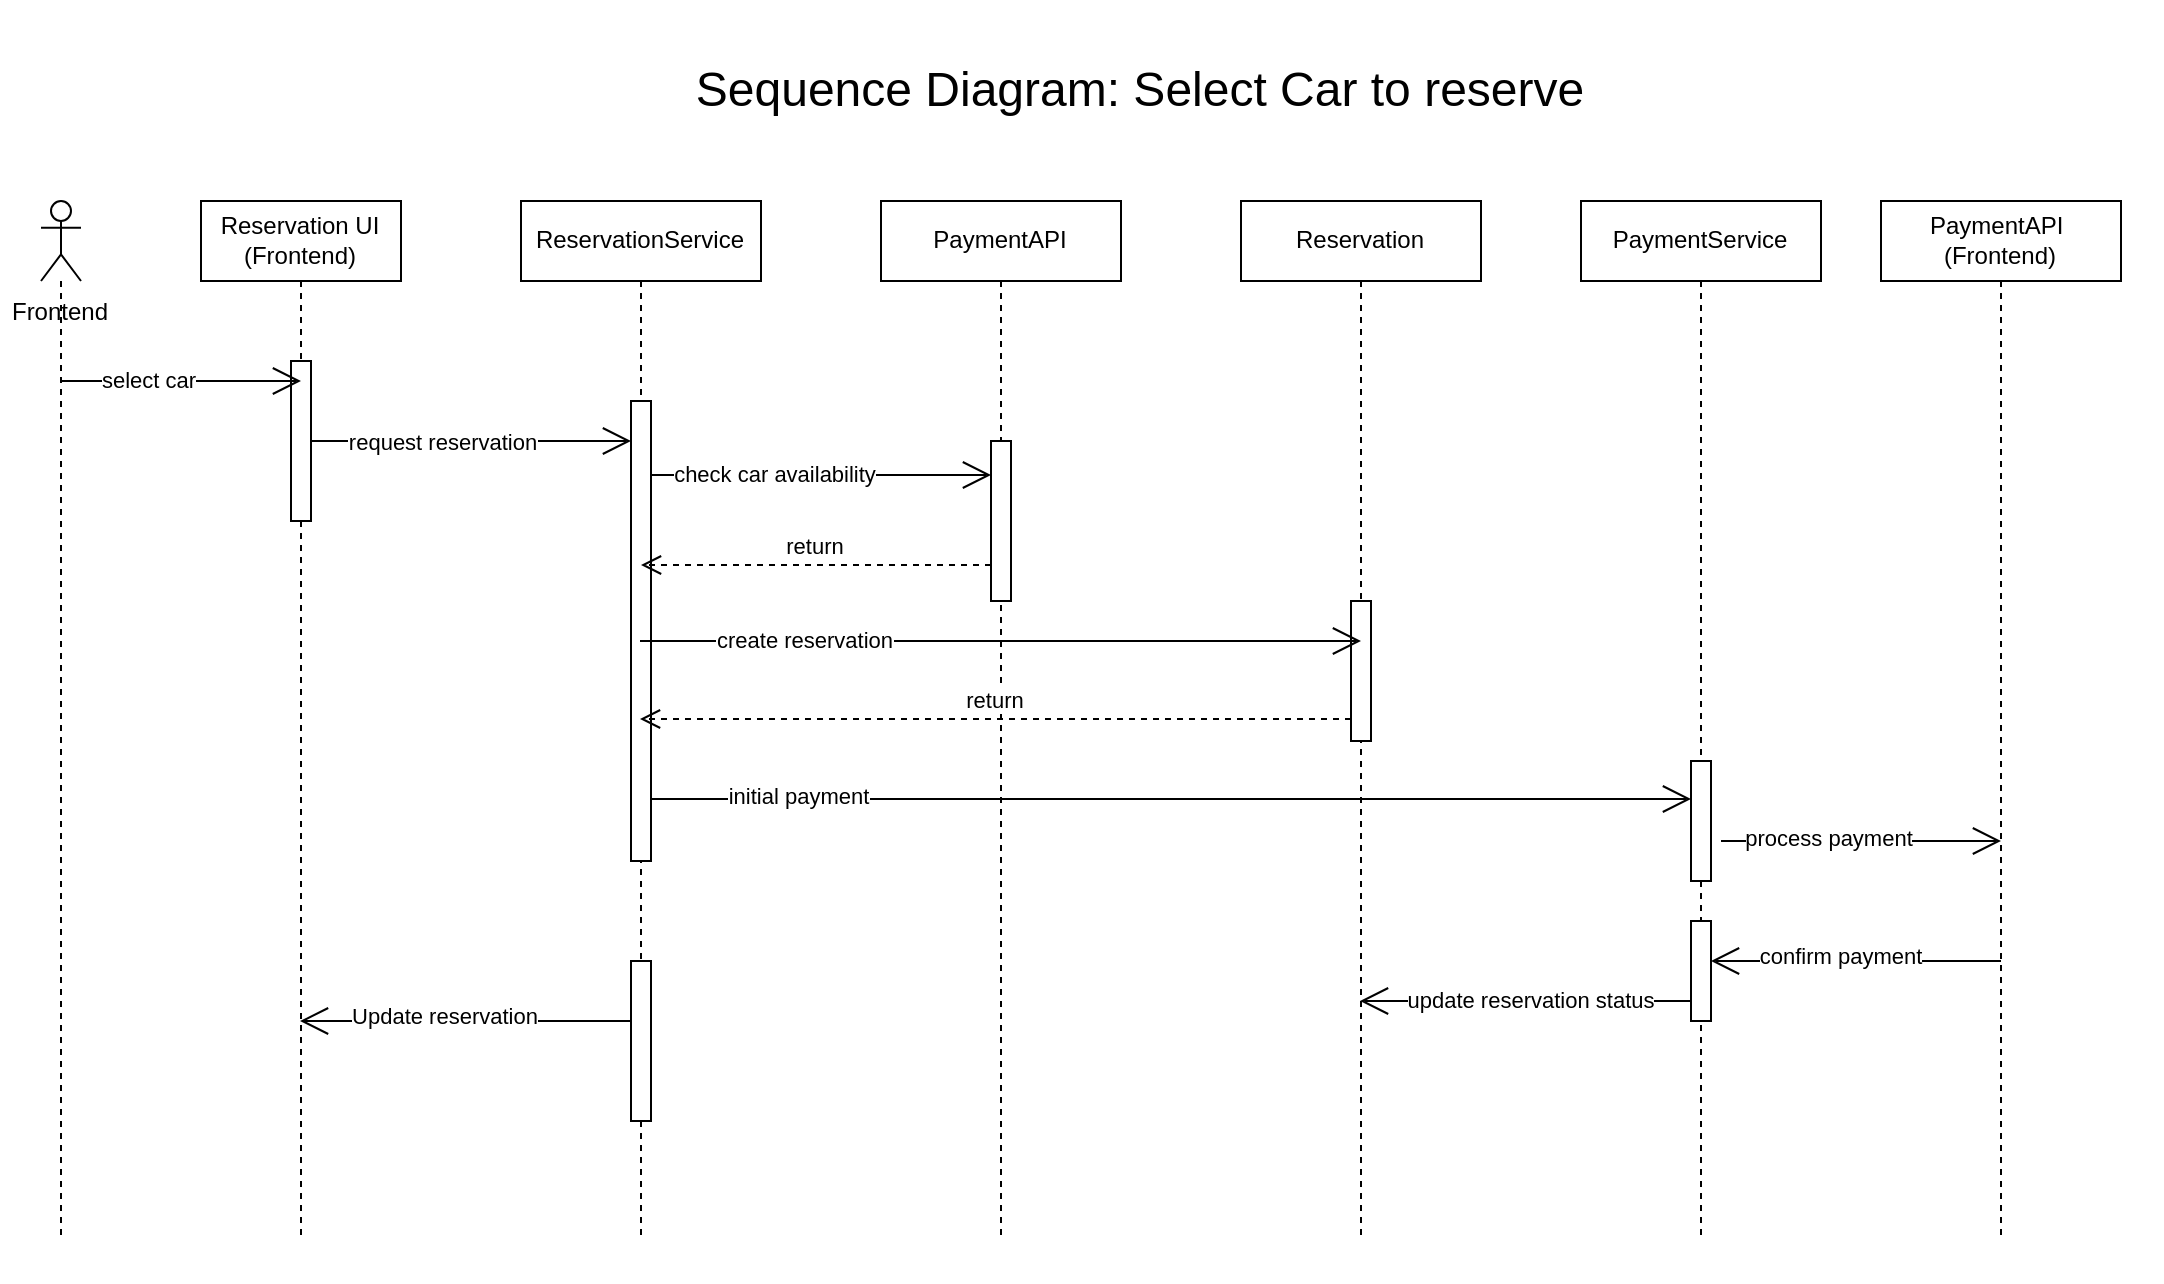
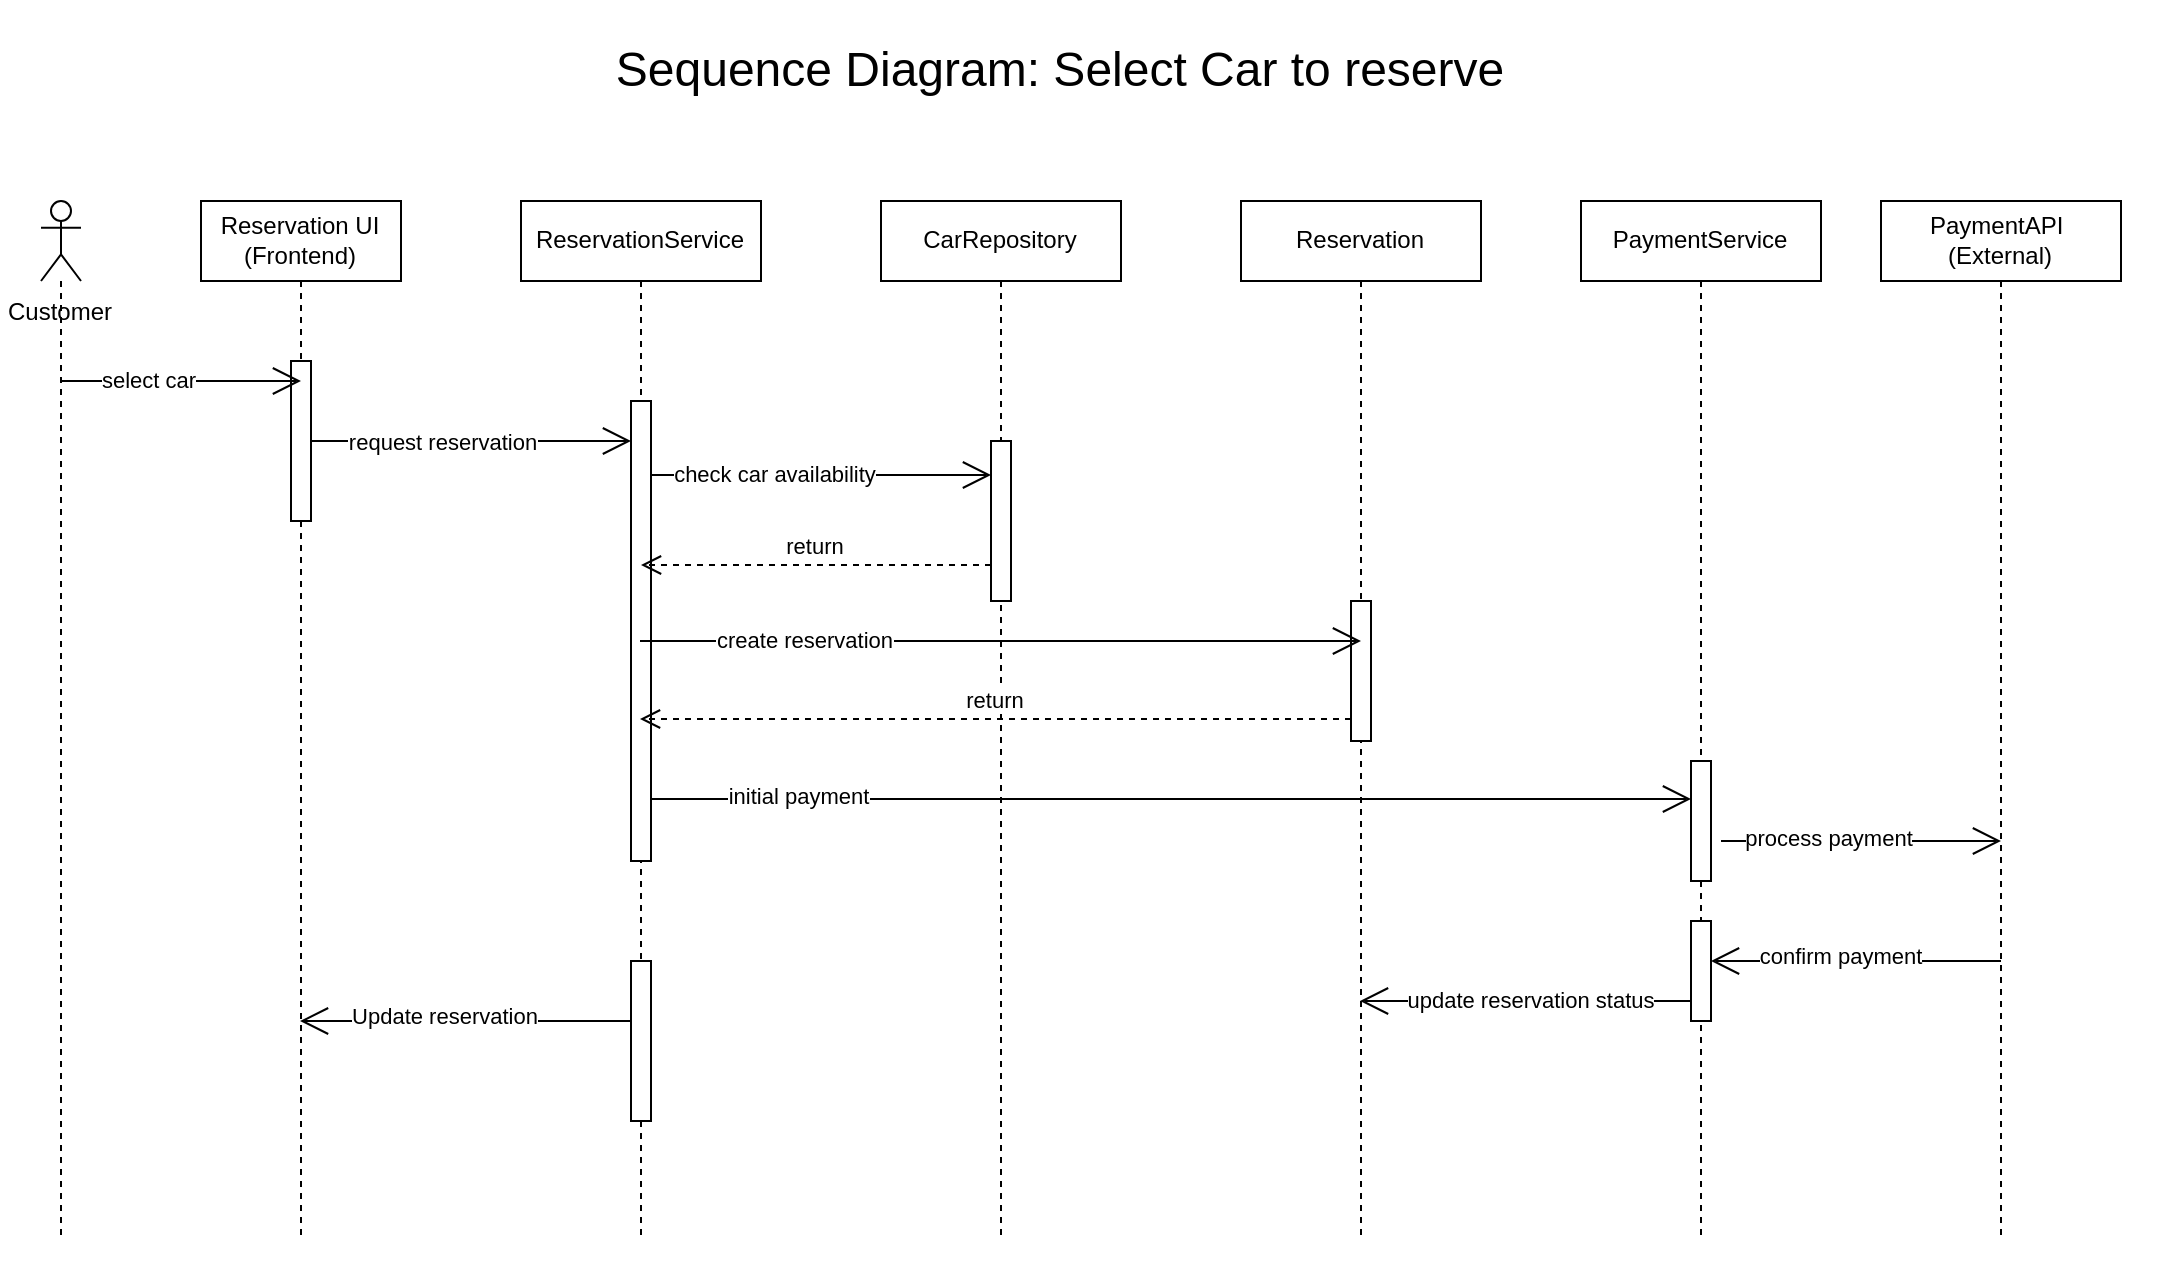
- <mxCell id="2" value="Sequence Diagram: Select Car to reserve" style="text;html=1;align=center;verticalAlign=middle;whiteSpace=wrap;rounded=0;fontSize=24;" vertex="1" parent="1"><mxGeometry x="160" y="30" width="820" height="30" as="geometry" /></mxCell>
+ <mxCell id="2" value="Sequence Diagram: Select Car to reserve" style="text;html=1;align=center;verticalAlign=middle;whiteSpace=wrap;rounded=0;fontSize=24;" vertex="1" parent="1"><mxGeometry x="120" y="20" width="820" height="30" as="geometry" /></mxCell>
- <mxCell id="3" value="&lt;div&gt;&lt;br&gt;&lt;/div&gt;&lt;div&gt;&lt;br&gt;&lt;/div&gt;&lt;div&gt;&lt;br&gt;&lt;/div&gt;&lt;div&gt;&lt;br&gt;&lt;/div&gt;&lt;div&gt;&lt;br&gt;&lt;/div&gt;&lt;div&gt;Frontend&lt;/div&gt;" style="shape=umlLifeline;perimeter=lifelinePerimeter;whiteSpace=wrap;html=1;container=1;dropTarget=0;collapsible=0;recursiveResize=0;outlineConnect=0;portConstraint=eastwest;newEdgeStyle={&quot;curved&quot;:0,&quot;rounded&quot;:0};participant=umlActor;" vertex="1" parent="1"><mxGeometry x="20" y="100" width="20" height="520" as="geometry" /></mxCell>
+ <mxCell id="3" value="&lt;div&gt;&lt;br&gt;&lt;/div&gt;&lt;div&gt;&lt;br&gt;&lt;/div&gt;&lt;div&gt;&lt;br&gt;&lt;/div&gt;&lt;div&gt;&lt;br&gt;&lt;/div&gt;&lt;div&gt;&lt;br&gt;&lt;/div&gt;&lt;div&gt;Customer&lt;/div&gt;" style="shape=umlLifeline;perimeter=lifelinePerimeter;whiteSpace=wrap;html=1;container=1;dropTarget=0;collapsible=0;recursiveResize=0;outlineConnect=0;portConstraint=eastwest;newEdgeStyle={&quot;curved&quot;:0,&quot;rounded&quot;:0};participant=umlActor;" vertex="1" parent="1"><mxGeometry x="20" y="100" width="20" height="520" as="geometry" /></mxCell>
- <mxCell id="9" value="PaymentAPI" style="shape=umlLifeline;perimeter=lifelinePerimeter;whiteSpace=wrap;html=1;container=1;dropTarget=0;collapsible=0;recursiveResize=0;outlineConnect=0;portConstraint=eastwest;newEdgeStyle={&quot;curved&quot;:0,&quot;rounded&quot;:0};" vertex="1" parent="1"><mxGeometry x="440" y="100" width="120" height="520" as="geometry" /></mxCell>
+ <mxCell id="9" value="CarRepository" style="shape=umlLifeline;perimeter=lifelinePerimeter;whiteSpace=wrap;html=1;container=1;dropTarget=0;collapsible=0;recursiveResize=0;outlineConnect=0;portConstraint=eastwest;newEdgeStyle={&quot;curved&quot;:0,&quot;rounded&quot;:0};" vertex="1" parent="1"><mxGeometry x="440" y="100" width="120" height="520" as="geometry" /></mxCell>
- <mxCell id="16" value="PaymentAPI&amp;nbsp;&lt;div&gt;(Frontend)&lt;/div&gt;" style="shape=umlLifeline;perimeter=lifelinePerimeter;whiteSpace=wrap;html=1;container=1;dropTarget=0;collapsible=0;recursiveResize=0;outlineConnect=0;portConstraint=eastwest;newEdgeStyle={&quot;curved&quot;:0,&quot;rounded&quot;:0};" vertex="1" parent="1"><mxGeometry x="940" y="100" width="120" height="520" as="geometry" /></mxCell>
+ <mxCell id="16" value="PaymentAPI&amp;nbsp;&lt;div&gt;(External)&lt;/div&gt;" style="shape=umlLifeline;perimeter=lifelinePerimeter;whiteSpace=wrap;html=1;container=1;dropTarget=0;collapsible=0;recursiveResize=0;outlineConnect=0;portConstraint=eastwest;newEdgeStyle={&quot;curved&quot;:0,&quot;rounded&quot;:0};" vertex="1" parent="1"><mxGeometry x="940" y="100" width="120" height="520" as="geometry" /></mxCell>
